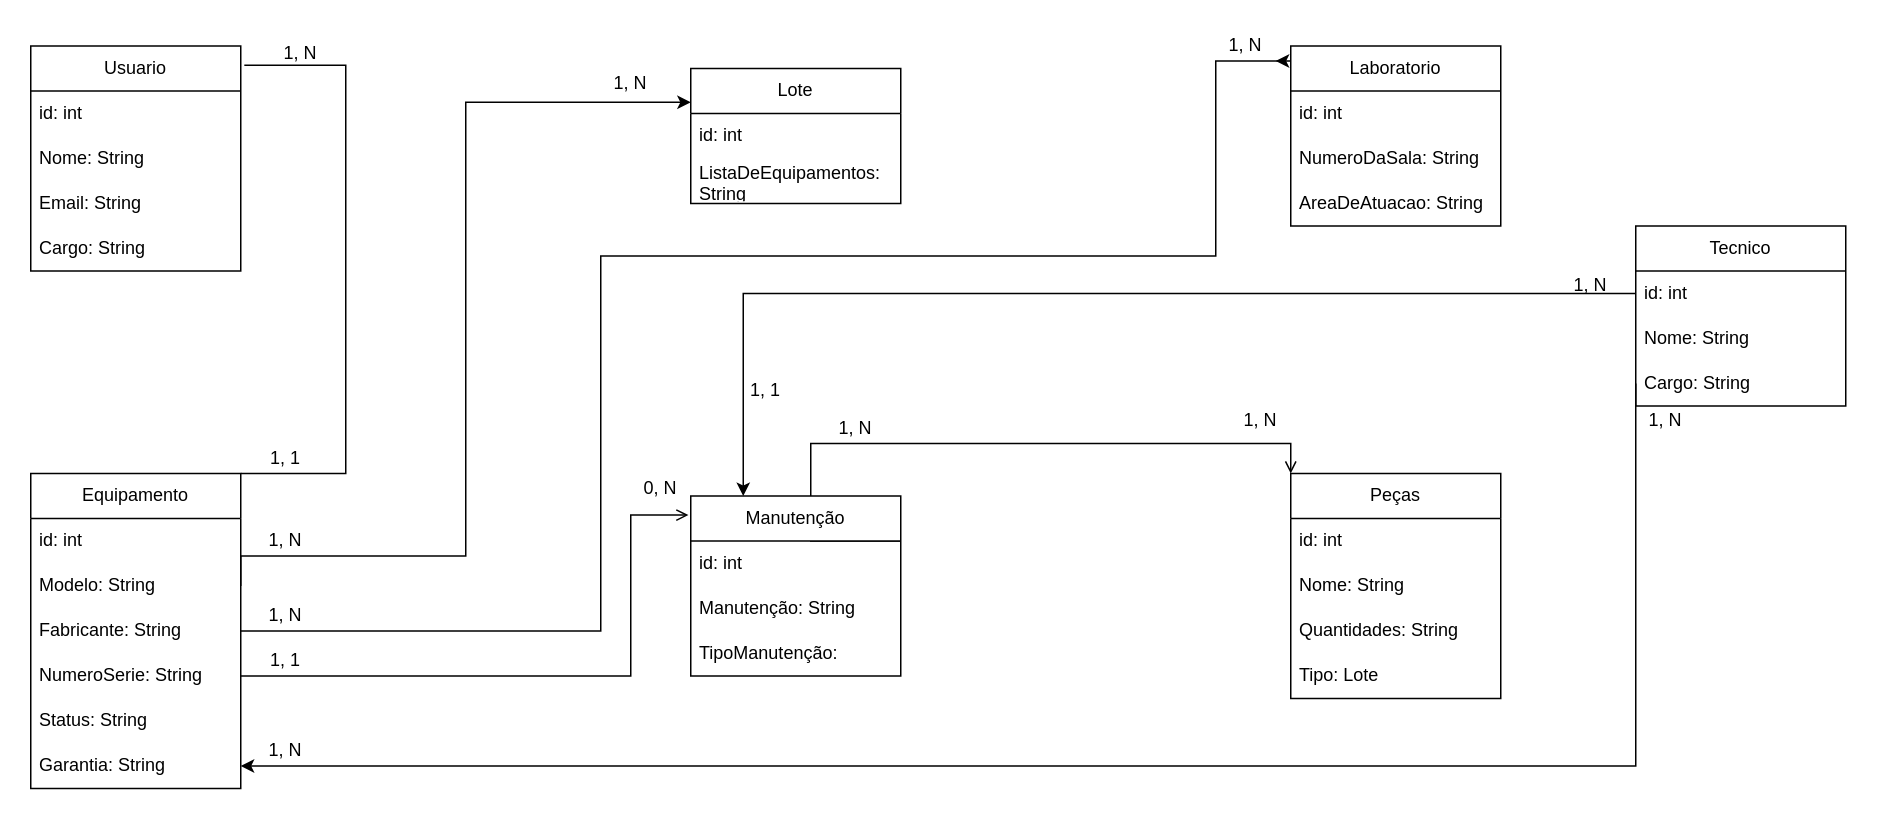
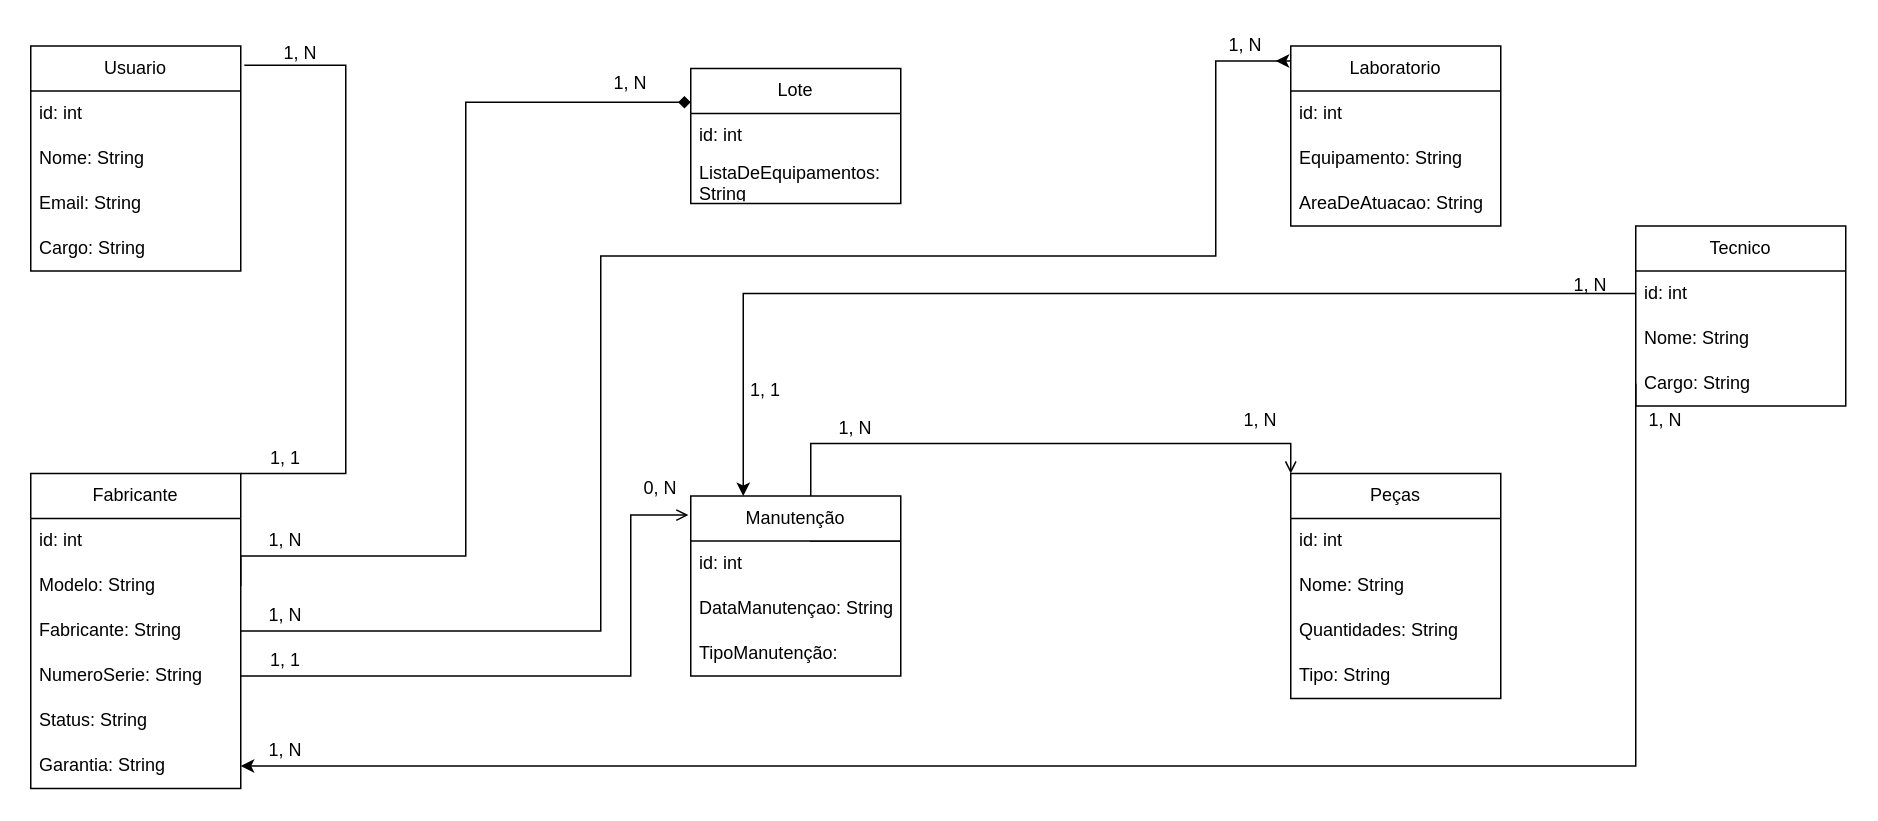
- <mxCell id="35" style="edgeStyle=orthogonalEdgeStyle;rounded=0;orthogonalLoop=1;jettySize=auto;html=1;exitX=1;exitY=0.5;exitDx=0;exitDy=0;entryX=0;entryY=0.25;entryDx=0;entryDy=0;" edge="1" parent="1" source="4" target="9"><mxGeometry relative="1" as="geometry"><mxPoint x="340" y="80" as="targetPoint" /><Array as="points"><mxPoint x="160" y="370" /><mxPoint x="310" y="370" /><mxPoint x="310" y="68" /></Array></mxGeometry></mxCell>
+ <mxCell id="35" style="edgeStyle=orthogonalEdgeStyle;rounded=0;orthogonalLoop=1;jettySize=auto;html=1;exitX=1;exitY=0.5;exitDx=0;exitDy=0;entryX=0;entryY=0.25;entryDx=0;entryDy=0;endArrow=diamond;" edge="1" parent="1" source="4" target="9"><mxGeometry relative="1" as="geometry"><mxPoint x="340" y="80" as="targetPoint" /><Array as="points"><mxPoint x="160" y="370" /><mxPoint x="310" y="370" /><mxPoint x="310" y="68" /></Array></mxGeometry></mxCell>
- <mxCell id="19" value="NumeroDaSala: String" style="text;strokeColor=none;fillColor=none;align=left;verticalAlign=middle;spacingLeft=4;spacingRight=4;overflow=hidden;points=[[0,0.5],[1,0.5]];portConstraint=eastwest;rotatable=0;whiteSpace=wrap;html=1;" vertex="1" parent="17"><mxGeometry y="60" width="140" height="30" as="geometry" /></mxCell>
+ <mxCell id="19" value="Equipamento: String" style="text;strokeColor=none;fillColor=none;align=left;verticalAlign=middle;spacingLeft=4;spacingRight=4;overflow=hidden;points=[[0,0.5],[1,0.5]];portConstraint=eastwest;rotatable=0;whiteSpace=wrap;html=1;" vertex="1" parent="17"><mxGeometry y="60" width="140" height="30" as="geometry" /></mxCell>
- <mxCell id="2" value="Equipamento" style="swimlane;fontStyle=0;childLayout=stackLayout;horizontal=1;startSize=30;horizontalStack=0;resizeParent=1;resizeParentMax=0;resizeLast=0;collapsible=1;marginBottom=0;whiteSpace=wrap;html=1;" vertex="1" parent="1"><mxGeometry x="20" y="315" width="140" height="210" as="geometry" /></mxCell>
+ <mxCell id="2" value="Fabricante" style="swimlane;fontStyle=0;childLayout=stackLayout;horizontal=1;startSize=30;horizontalStack=0;resizeParent=1;resizeParentMax=0;resizeLast=0;collapsible=1;marginBottom=0;whiteSpace=wrap;html=1;" vertex="1" parent="1"><mxGeometry x="20" y="315" width="140" height="210" as="geometry" /></mxCell>
- <mxCell id="29" value="Manutenção: String" style="text;strokeColor=none;fillColor=none;align=left;verticalAlign=middle;spacingLeft=4;spacingRight=4;overflow=hidden;points=[[0,0.5],[1,0.5]];portConstraint=eastwest;rotatable=0;whiteSpace=wrap;html=1;" vertex="1" parent="27"><mxGeometry y="60" width="140" height="30" as="geometry" /></mxCell>
+ <mxCell id="29" value="DataManutençao: String" style="text;strokeColor=none;fillColor=none;align=left;verticalAlign=middle;spacingLeft=4;spacingRight=4;overflow=hidden;points=[[0,0.5],[1,0.5]];portConstraint=eastwest;rotatable=0;whiteSpace=wrap;html=1;" vertex="1" parent="27"><mxGeometry y="60" width="140" height="30" as="geometry" /></mxCell>
- <mxCell id="25" value="Tipo: Lote" style="text;strokeColor=none;fillColor=none;align=left;verticalAlign=middle;spacingLeft=4;spacingRight=4;overflow=hidden;points=[[0,0.5],[1,0.5]];portConstraint=eastwest;rotatable=0;whiteSpace=wrap;html=1;" vertex="1" parent="21"><mxGeometry y="120" width="140" height="30" as="geometry" /></mxCell>
+ <mxCell id="25" value="Tipo: String" style="text;strokeColor=none;fillColor=none;align=left;verticalAlign=middle;spacingLeft=4;spacingRight=4;overflow=hidden;points=[[0,0.5],[1,0.5]];portConstraint=eastwest;rotatable=0;whiteSpace=wrap;html=1;" vertex="1" parent="21"><mxGeometry y="120" width="140" height="30" as="geometry" /></mxCell>
